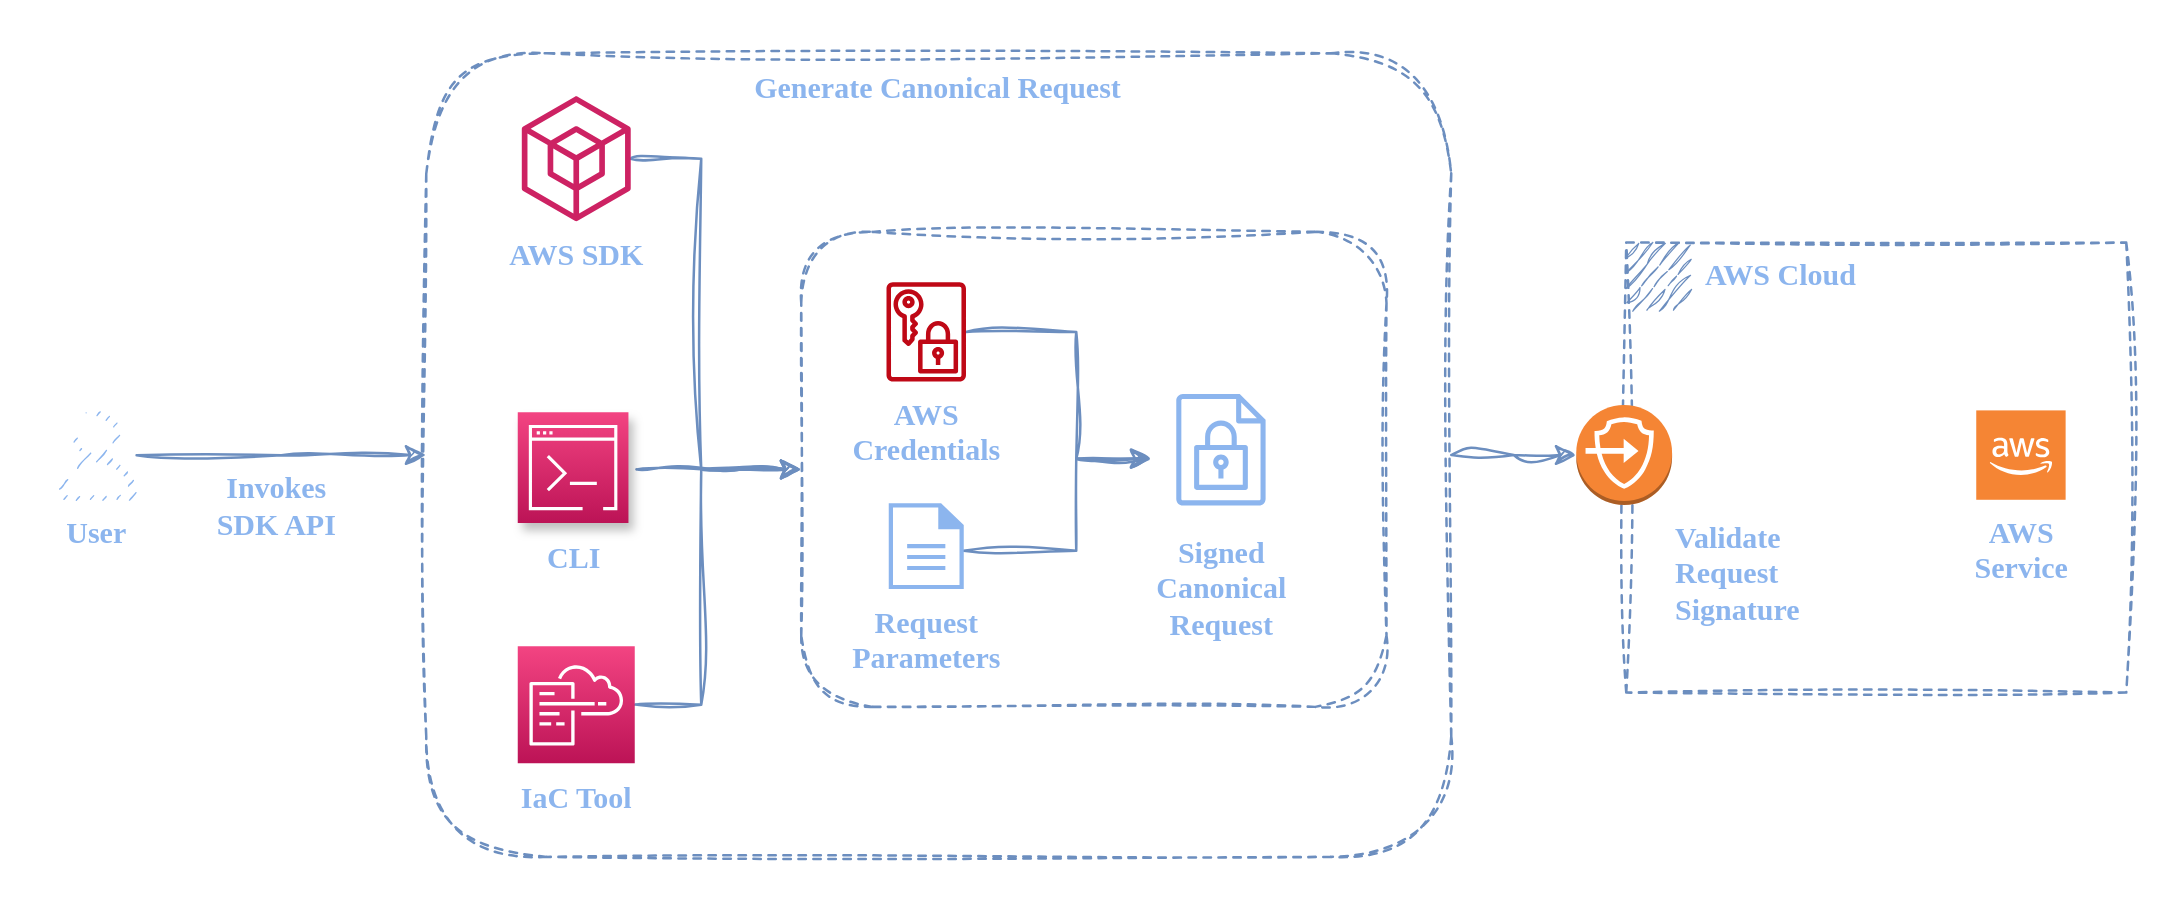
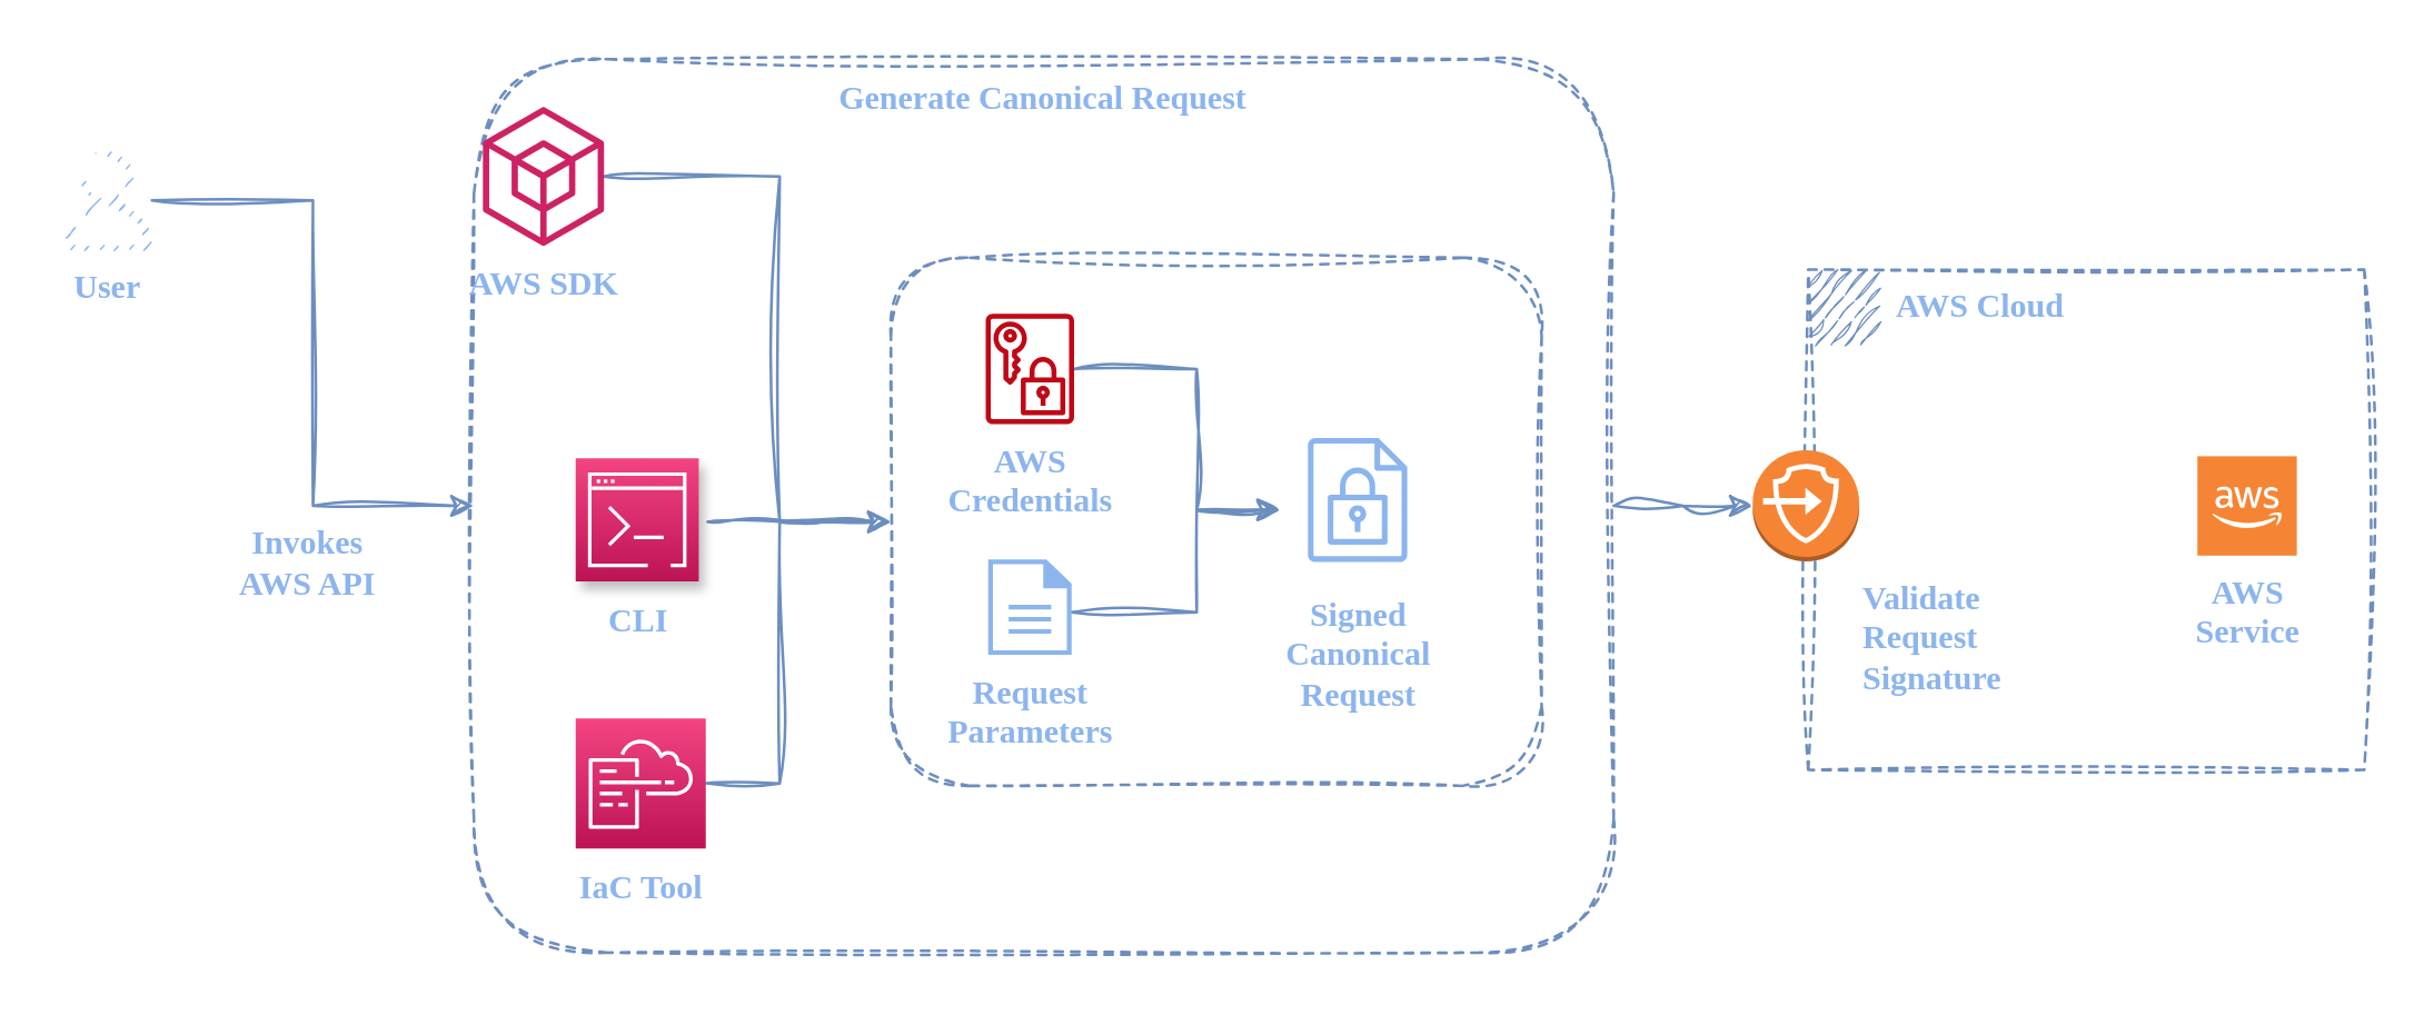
- <mxCell id="6" value="&lt;b&gt;&lt;font color=&quot;#8cb5ee&quot;&gt;AWS SDK&lt;/font&gt;&lt;/b&gt;" style="sketch=0;outlineConnect=0;fillColor=#cd2263;strokeColor=#b85450;dashed=0;verticalLabelPosition=bottom;verticalAlign=top;align=center;html=1;fontSize=12;fontStyle=0;aspect=fixed;pointerEvents=1;shape=mxgraph.aws4.external_sdk;fontFamily=Verdana;" parent="1" vertex="1"><mxGeometry x="208.21" y="37.85" width="43.59" height="50" as="geometry" /></mxCell>
+ <mxCell id="6" value="&lt;b&gt;&lt;font color=&quot;#8cb5ee&quot;&gt;AWS SDK&lt;/font&gt;&lt;/b&gt;" style="sketch=0;outlineConnect=0;fillColor=#cd2263;strokeColor=#b85450;dashed=0;verticalLabelPosition=bottom;verticalAlign=top;align=center;html=1;fontSize=12;fontStyle=0;aspect=fixed;pointerEvents=1;shape=mxgraph.aws4.external_sdk;fontFamily=Verdana;" parent="1" vertex="1"><mxGeometry x="173.21" y="37.85" width="43.59" height="50" as="geometry" /></mxCell>
- <mxCell id="13" value="&lt;font color=&quot;#8cb5ee&quot;&gt;&lt;b&gt;User&lt;/b&gt;&lt;/font&gt;" style="sketch=1;outlineConnect=0;fillColor=#8CB5EE;strokeColor=#6c8ebf;dashed=0;verticalLabelPosition=bottom;verticalAlign=top;align=center;html=1;fontSize=12;fontStyle=0;aspect=fixed;pointerEvents=1;shape=mxgraph.aws4.user;curveFitting=1;jiggle=2;fontFamily=Verdana;" parent="1" vertex="1"><mxGeometry x="20" y="163.56" width="35.75" height="35.75" as="geometry" /></mxCell>
+ <mxCell id="13" value="&lt;font color=&quot;#8cb5ee&quot;&gt;&lt;b&gt;User&lt;/b&gt;&lt;/font&gt;" style="sketch=1;outlineConnect=0;fillColor=#8CB5EE;strokeColor=#6c8ebf;dashed=0;verticalLabelPosition=bottom;verticalAlign=top;align=center;html=1;fontSize=12;fontStyle=0;aspect=fixed;pointerEvents=1;shape=mxgraph.aws4.user;curveFitting=1;jiggle=2;fontFamily=Verdana;" parent="1" vertex="1"><mxGeometry x="20" y="53.56" width="35.75" height="35.75" as="geometry" /></mxCell>
- <mxCell id="20" value="&lt;b&gt;Invokes&lt;br&gt;SDK API&lt;/b&gt;" style="text;html=1;align=center;verticalAlign=middle;resizable=0;points=[];autosize=1;strokeColor=none;fillColor=none;fontFamily=Verdana;fontColor=#8CB5EE;" vertex="1" parent="1"><mxGeometry x="70" y="182.15" width="80" height="40" as="geometry" /></mxCell>
+ <mxCell id="20" value="&lt;b&gt;Invokes&lt;br&gt;AWS API&lt;/b&gt;" style="text;html=1;align=center;verticalAlign=middle;resizable=0;points=[];autosize=1;strokeColor=none;fillColor=none;fontFamily=Verdana;fontColor=#8CB5EE;" vertex="1" parent="1"><mxGeometry x="70" y="182.15" width="80" height="40" as="geometry" /></mxCell>
